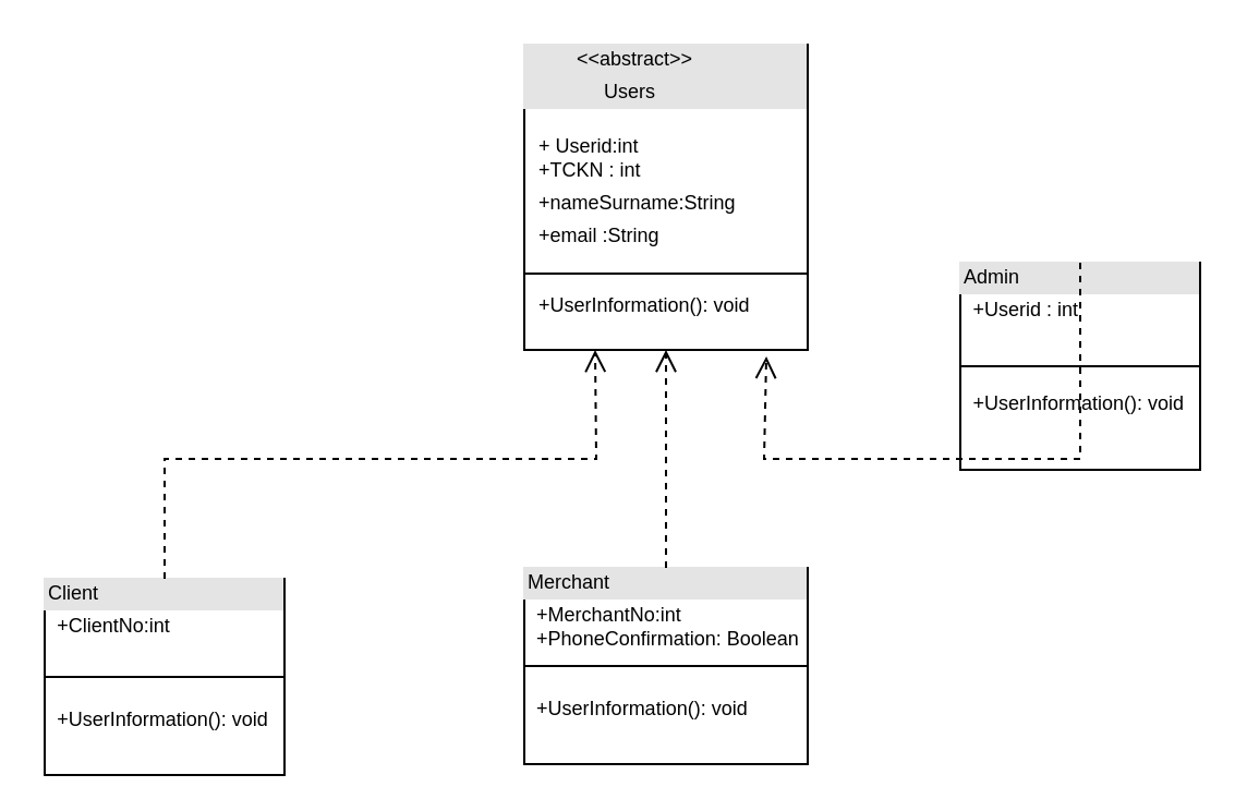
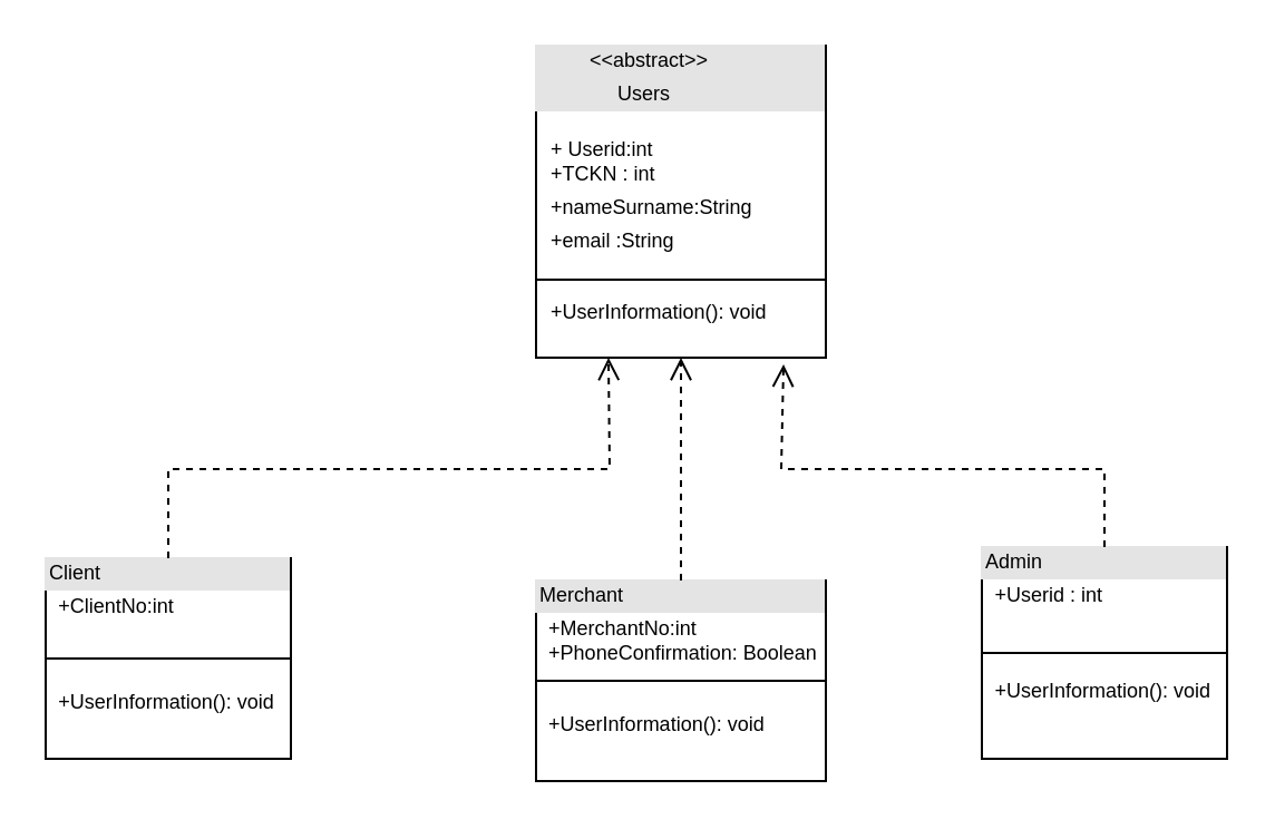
- <mxCell id="5" value="&lt;div style=&quot;box-sizing: border-box ; width: 100% ; background: #e4e4e4 ; padding: 2px&quot;&gt;Admin&lt;/div&gt;&lt;table style=&quot;width: 100% ; font-size: 1em&quot; cellpadding=&quot;2&quot; cellspacing=&quot;0&quot;&gt;&lt;tbody&gt;&lt;tr&gt;&lt;td&gt;&lt;br&gt;&lt;/td&gt;&lt;td&gt;+Userid : int&lt;br&gt;&lt;br&gt;&lt;br&gt;&lt;br&gt;+UserInformation(): void&lt;br&gt;&lt;/td&gt;&lt;/tr&gt;&lt;tr&gt;&lt;td&gt;&lt;br&gt;&lt;/td&gt;&lt;td&gt;&lt;br&gt;&lt;/td&gt;&lt;/tr&gt;&lt;/tbody&gt;&lt;/table&gt;" style="verticalAlign=top;align=left;overflow=fill;html=1;fontSize=9;" vertex="1" parent="1"><mxGeometry x="440" y="120" width="110" height="95" as="geometry" /></mxCell>
+ <mxCell id="5" value="&lt;div style=&quot;box-sizing: border-box ; width: 100% ; background: #e4e4e4 ; padding: 2px&quot;&gt;Admin&lt;/div&gt;&lt;table style=&quot;width: 100% ; font-size: 1em&quot; cellpadding=&quot;2&quot; cellspacing=&quot;0&quot;&gt;&lt;tbody&gt;&lt;tr&gt;&lt;td&gt;&lt;br&gt;&lt;/td&gt;&lt;td&gt;+Userid : int&lt;br&gt;&lt;br&gt;&lt;br&gt;&lt;br&gt;+UserInformation(): void&lt;br&gt;&lt;/td&gt;&lt;/tr&gt;&lt;tr&gt;&lt;td&gt;&lt;br&gt;&lt;/td&gt;&lt;td&gt;&lt;br&gt;&lt;/td&gt;&lt;/tr&gt;&lt;/tbody&gt;&lt;/table&gt;" style="verticalAlign=top;align=left;overflow=fill;html=1;fontSize=9;" vertex="1" parent="1"><mxGeometry x="440" y="245" width="110" height="95" as="geometry" /></mxCell>
- <mxCell id="3" value="&lt;div style=&quot;box-sizing: border-box ; width: 100% ; background: #e4e4e4 ; padding: 2px&quot;&gt;Client&lt;/div&gt;&lt;table style=&quot;width: 100% ; font-size: 1em&quot; cellpadding=&quot;2&quot; cellspacing=&quot;0&quot;&gt;&lt;tbody&gt;&lt;tr&gt;&lt;td&gt;&lt;br&gt;&lt;/td&gt;&lt;td&gt;+ClientNo:int&lt;br&gt;&lt;br&gt;&lt;br&gt;&lt;br&gt;+UserInformation(): void&amp;nbsp;&lt;/td&gt;&lt;/tr&gt;&lt;/tbody&gt;&lt;/table&gt;" style="verticalAlign=top;align=left;overflow=fill;html=1;fontSize=9;" parent="1" vertex="1"><mxGeometry x="20" y="265" width="110" height="90" as="geometry" /></mxCell>
+ <mxCell id="3" value="&lt;div style=&quot;box-sizing: border-box ; width: 100% ; background: #e4e4e4 ; padding: 2px&quot;&gt;Client&lt;/div&gt;&lt;table style=&quot;width: 100% ; font-size: 1em&quot; cellpadding=&quot;2&quot; cellspacing=&quot;0&quot;&gt;&lt;tbody&gt;&lt;tr&gt;&lt;td&gt;&lt;br&gt;&lt;/td&gt;&lt;td&gt;+ClientNo:int&lt;br&gt;&lt;br&gt;&lt;br&gt;&lt;br&gt;+UserInformation(): void&amp;nbsp;&lt;/td&gt;&lt;/tr&gt;&lt;/tbody&gt;&lt;/table&gt;" style="verticalAlign=top;align=left;overflow=fill;html=1;fontSize=9;" parent="1" vertex="1"><mxGeometry x="20" y="250" width="110" height="90" as="geometry" /></mxCell>
